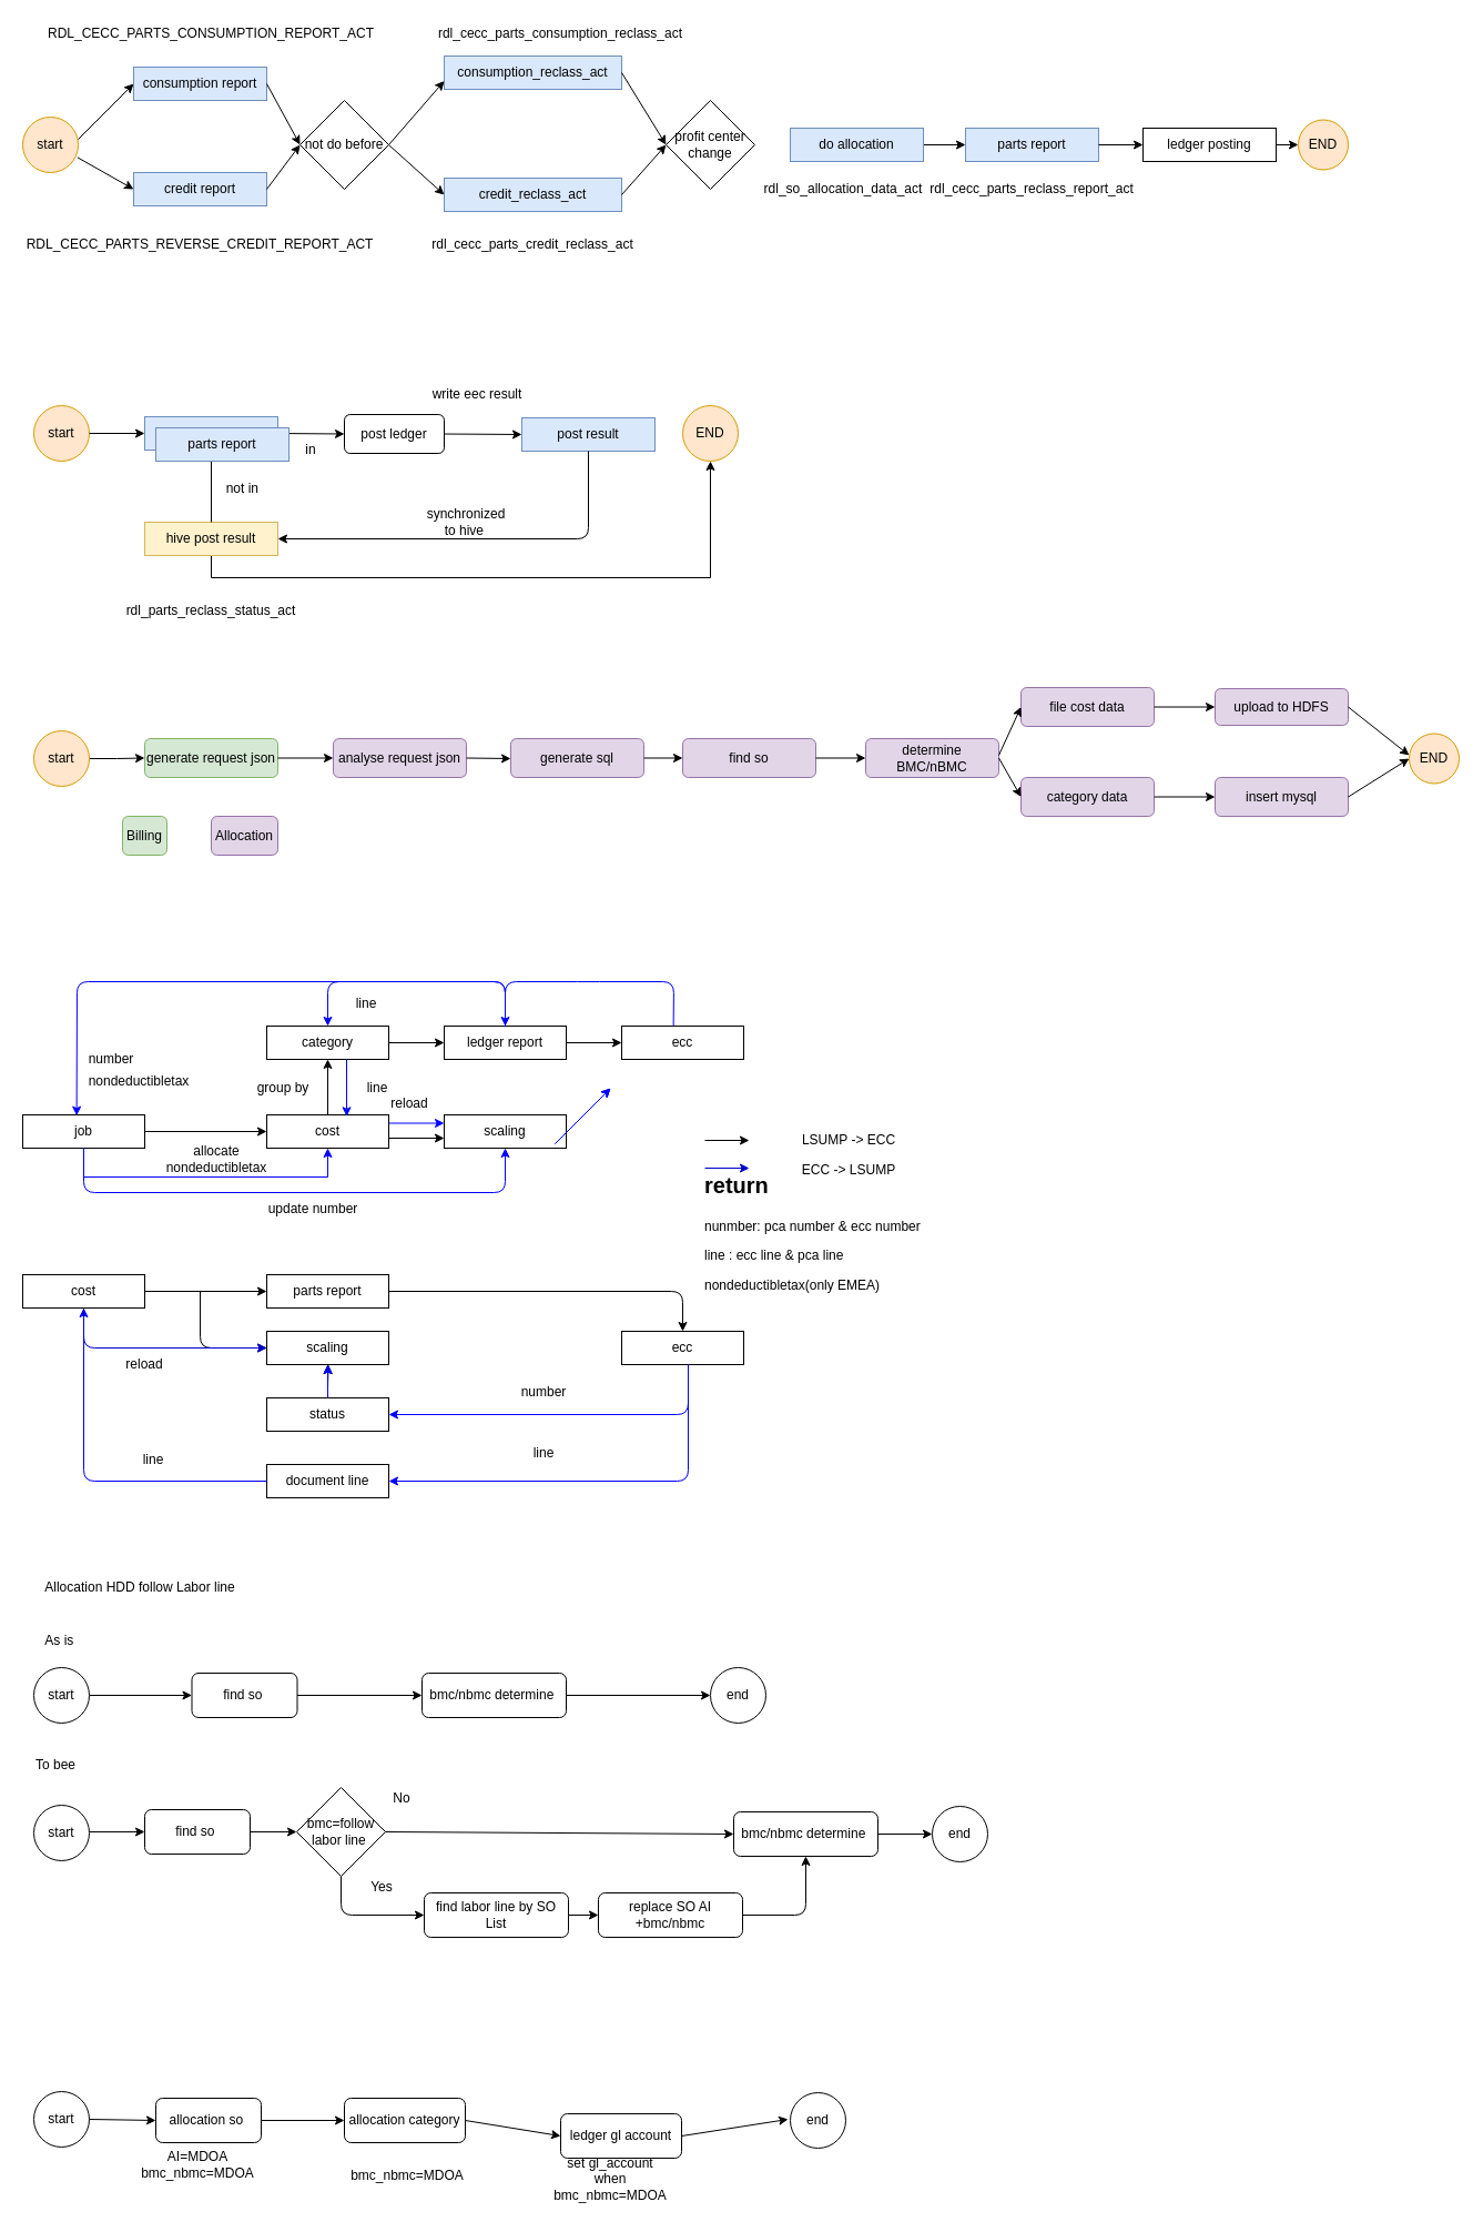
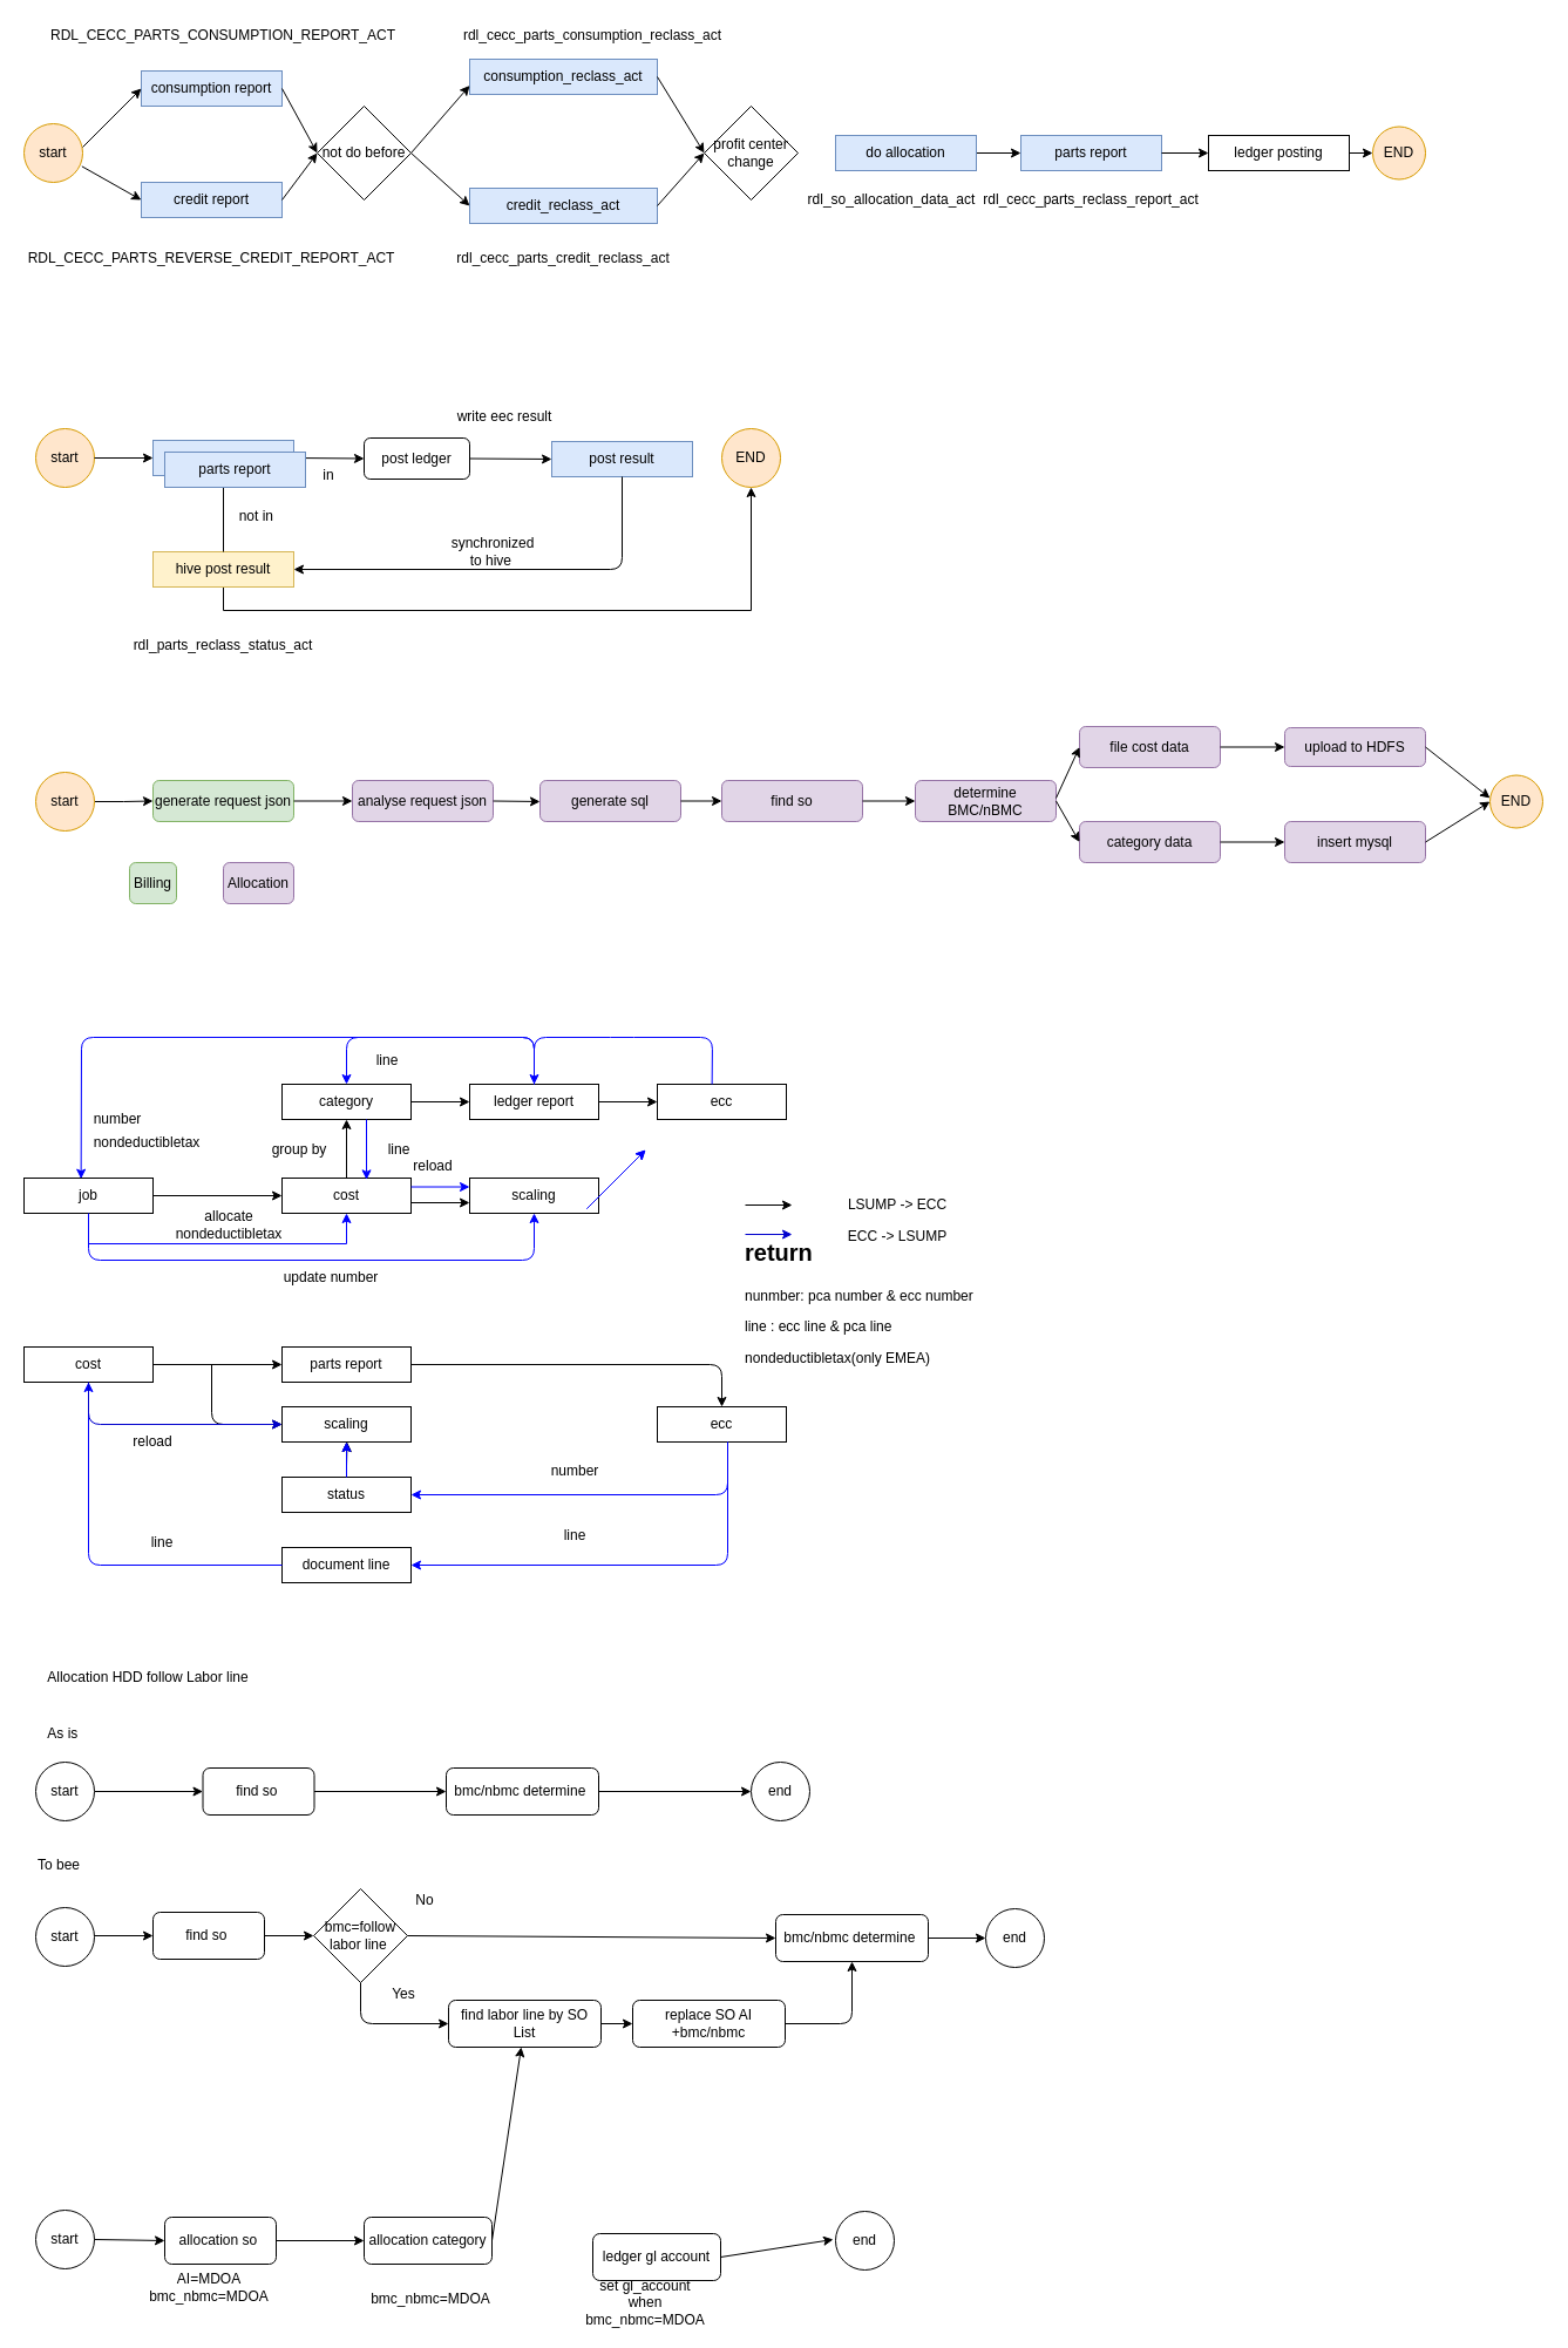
- <mxCell id="153" value="" style="endArrow=classic;html=1;exitX=1;exitY=0.5;exitDx=0;exitDy=0;entryX=0;entryY=0.5;entryDx=0;entryDy=0;" parent="1" source="148" target="149" edge="1"><mxGeometry width="50" height="50" relative="1" as="geometry"><mxPoint x="450" y="1980" as="sourcePoint" /><mxPoint x="500" y="1930" as="targetPoint" /></mxGeometry></mxCell>
+ <mxCell id="153" value="" style="endArrow=classic;html=1;exitX=1;exitY=0.5;exitDx=0;exitDy=0;" parent="1" source="148" target="140" edge="1"><mxGeometry width="50" height="50" relative="1" as="geometry"><mxPoint x="450" y="1980" as="sourcePoint" /><mxPoint x="500" y="1930" as="targetPoint" /></mxGeometry></mxCell>
